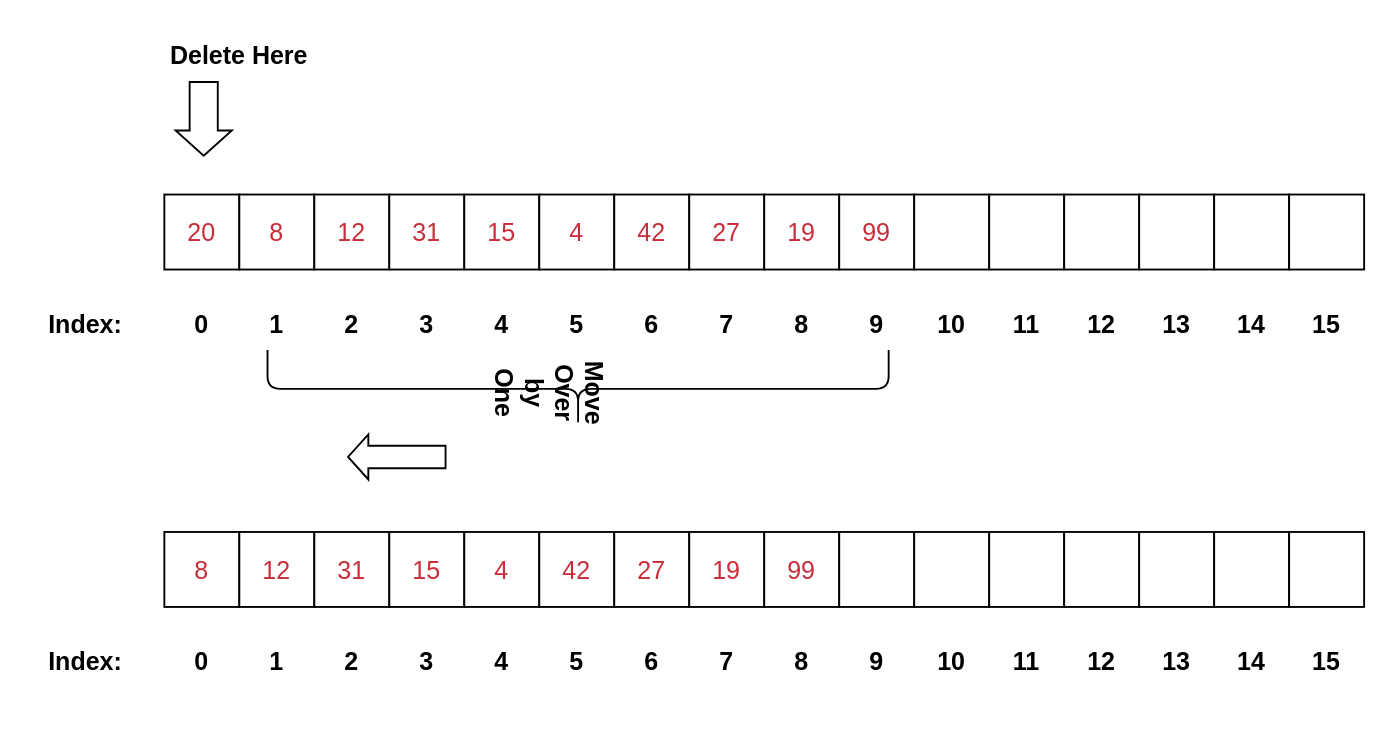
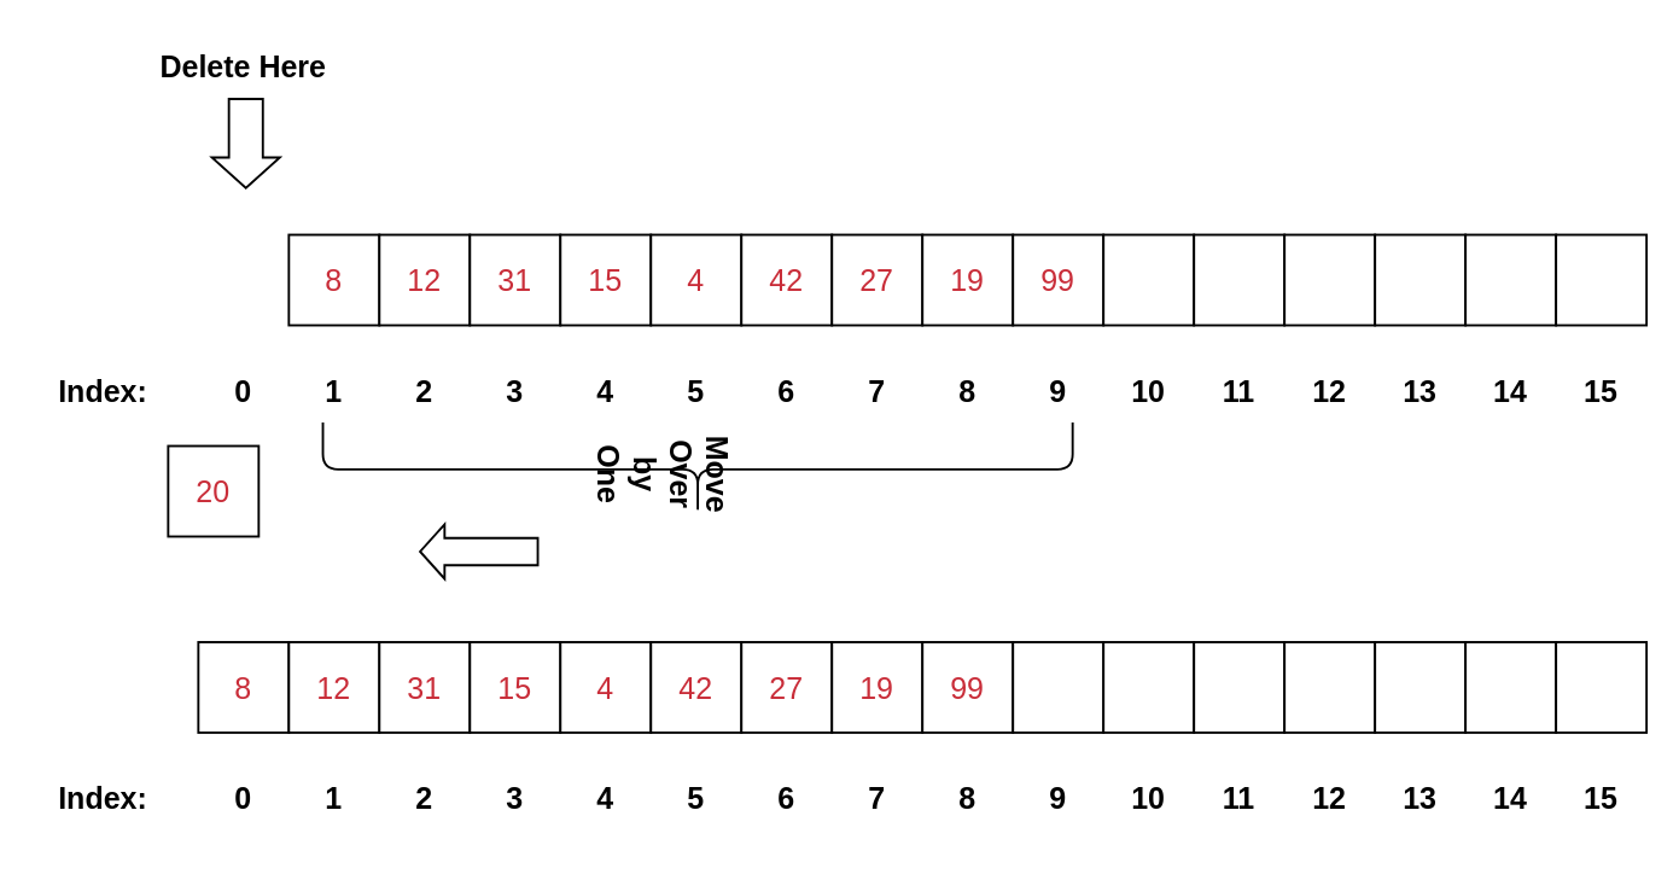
- <mxCell id="3" value="Delete Here" style="html=1;overflow=block;blockSpacing=1;whiteSpace=wrap;fontSize=20;fontColor=default;fontStyle=1;spacing=3.8;strokeOpacity=0;fillOpacity=0;fillColor=#ffffff;strokeWidth=1.5;" vertex="1" parent="1"><mxGeometry x="101" y="20" width="180" height="45" as="geometry" /></mxCell>
+ <mxCell id="3" value="Delete Here" style="html=1;overflow=block;blockSpacing=1;whiteSpace=wrap;fontSize=20;fontColor=default;fontStyle=1;spacing=3.8;strokeOpacity=0;fillOpacity=0;fillColor=#ffffff;strokeWidth=1.5;" vertex="1" parent="1"><mxGeometry x="71" y="20" width="180" height="45" as="geometry" /></mxCell>
- <mxCell id="7" value="20" style="html=1;overflow=block;blockSpacing=1;whiteSpace=wrap;fontSize=20;fontColor=#c92d39;spacing=3.8;strokeOpacity=100;strokeWidth=1.5;" vertex="1" parent="1"><mxGeometry x="131" y="155" width="60" height="60" as="geometry" /></mxCell>
+ <mxCell id="7" value="20" style="html=1;overflow=block;blockSpacing=1;whiteSpace=wrap;fontSize=20;fontColor=#c92d39;spacing=3.8;strokeOpacity=100;strokeWidth=1.5;" vertex="1" parent="1"><mxGeometry x="111" y="295" width="60" height="60" as="geometry" /></mxCell>
